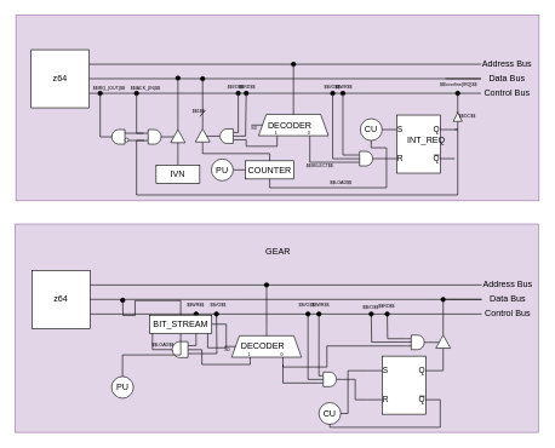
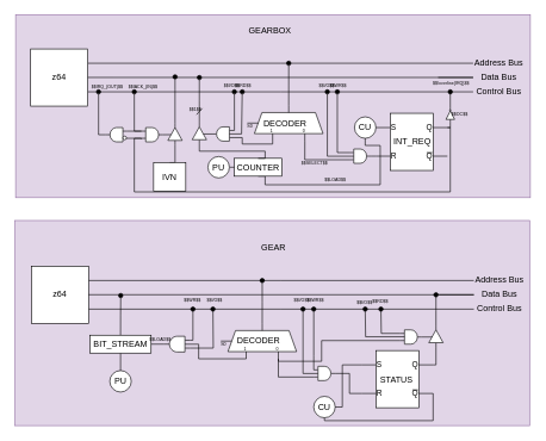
+ <mxCell id="41" value="GEARBOX" style="text;html=1;align=center;verticalAlign=middle;whiteSpace=wrap;rounded=0;" parent="1" vertex="1"><mxGeometry x="347" y="28" width="60" height="30" as="geometry" /></mxCell>
- <mxCell id="76" value="INT_REQ" style="text;html=1;align=center;verticalAlign=middle;whiteSpace=wrap;rounded=0;" parent="1" vertex="1"><mxGeometry x="556" y="178" width="60" height="30" as="geometry" /></mxCell>
+ <mxCell id="76" value="INT_REQ" style="text;html=1;align=center;verticalAlign=middle;whiteSpace=wrap;rounded=0;" parent="1" vertex="1"><mxGeometry x="546" y="183" width="60" height="30" as="geometry" /></mxCell>
- <mxCell id="83" value="COUNTER" style="rounded=0;whiteSpace=wrap;html=1;" vertex="1" parent="1"><mxGeometry x="337" y="221" width="66.5" height="25" as="geometry" /></mxCell>
+ <mxCell id="83" value="COUNTER" style="rounded=0;whiteSpace=wrap;html=1;" vertex="1" parent="1"><mxGeometry x="327" y="221" width="66.5" height="25" as="geometry" /></mxCell>
- <mxCell id="16" value="IVN" style="rounded=0;whiteSpace=wrap;html=1;" parent="1" vertex="1"><mxGeometry x="214" y="227" width="60" height="25" as="geometry" /></mxCell>
+ <mxCell id="16" value="IVN" style="rounded=0;whiteSpace=wrap;html=1;" parent="1" vertex="1"><mxGeometry x="214" y="227" width="45" height="40" as="geometry" /></mxCell>
- <mxCell id="104" value="BIT_STREAM" style="rounded=0;whiteSpace=wrap;html=1;" vertex="1" parent="1"><mxGeometry x="205" y="433.5" width="85.5" height="25" as="geometry" /></mxCell>
+ <mxCell id="104" value="BIT_STREAM" style="rounded=0;whiteSpace=wrap;html=1;" vertex="1" parent="1"><mxGeometry x="125" y="468.5" width="85.5" height="25" as="geometry" /></mxCell>
+ <mxCell id="75" value="STATUS" style="text;html=1;align=center;verticalAlign=middle;whiteSpace=wrap;rounded=0;" parent="1" vertex="1"><mxGeometry x="524" y="516" width="60" height="30" as="geometry" /></mxCell>
